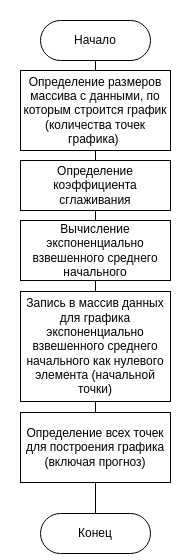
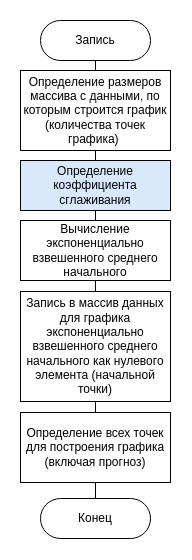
- <mxCell id="3" value="Начало" style="rounded=1;whiteSpace=wrap;html=1;arcSize=50;" vertex="1" parent="1"><mxGeometry x="40" y="20" width="110" height="40" as="geometry" /></mxCell>
+ <mxCell id="3" value="Запись" style="rounded=1;whiteSpace=wrap;html=1;arcSize=50;" vertex="1" parent="1"><mxGeometry x="40" y="20" width="110" height="40" as="geometry" /></mxCell>
- <mxCell id="7" value="&lt;span style=&quot;white-space: normal&quot;&gt;Определение коэффициента сглаживания&lt;/span&gt;" style="rounded=0;whiteSpace=wrap;html=1;" vertex="1" parent="1"><mxGeometry x="20" y="160" width="150" height="50" as="geometry" /></mxCell>
+ <mxCell id="7" value="&lt;span style=&quot;white-space: normal&quot;&gt;Определение коэффициента сглаживания&lt;/span&gt;" style="rounded=0;whiteSpace=wrap;html=1;fillColor=#dae8fc;" vertex="1" parent="1"><mxGeometry x="20" y="160" width="150" height="50" as="geometry" /></mxCell>
- <mxCell id="14" value="Конец" style="rounded=1;whiteSpace=wrap;html=1;arcSize=50;" vertex="1" parent="1"><mxGeometry x="40" y="513" width="110" height="40" as="geometry" /></mxCell>
+ <mxCell id="14" value="Конец" style="rounded=1;whiteSpace=wrap;html=1;arcSize=50;" vertex="1" parent="1"><mxGeometry x="40" y="498" width="110" height="40" as="geometry" /></mxCell>
